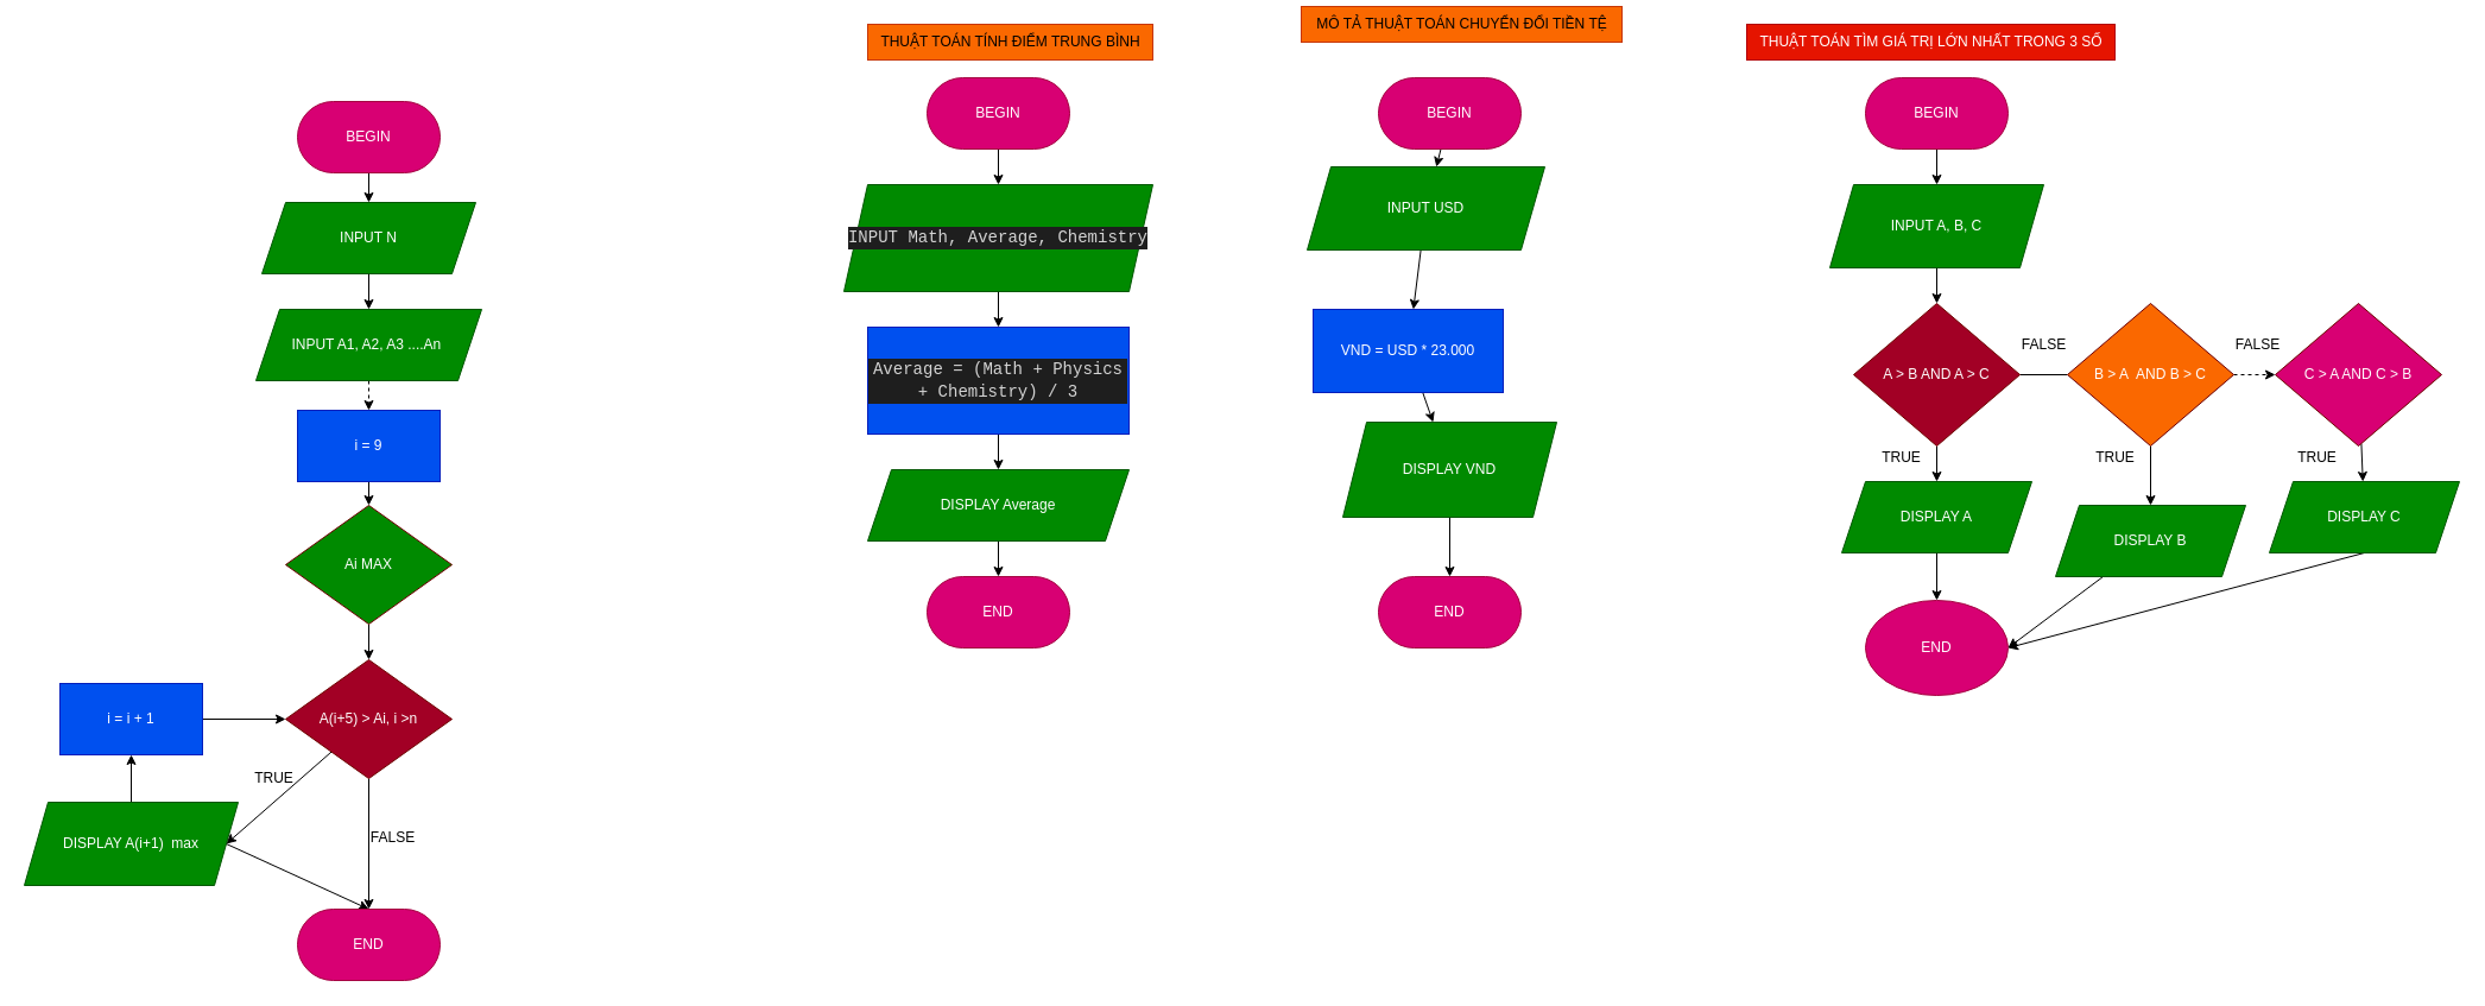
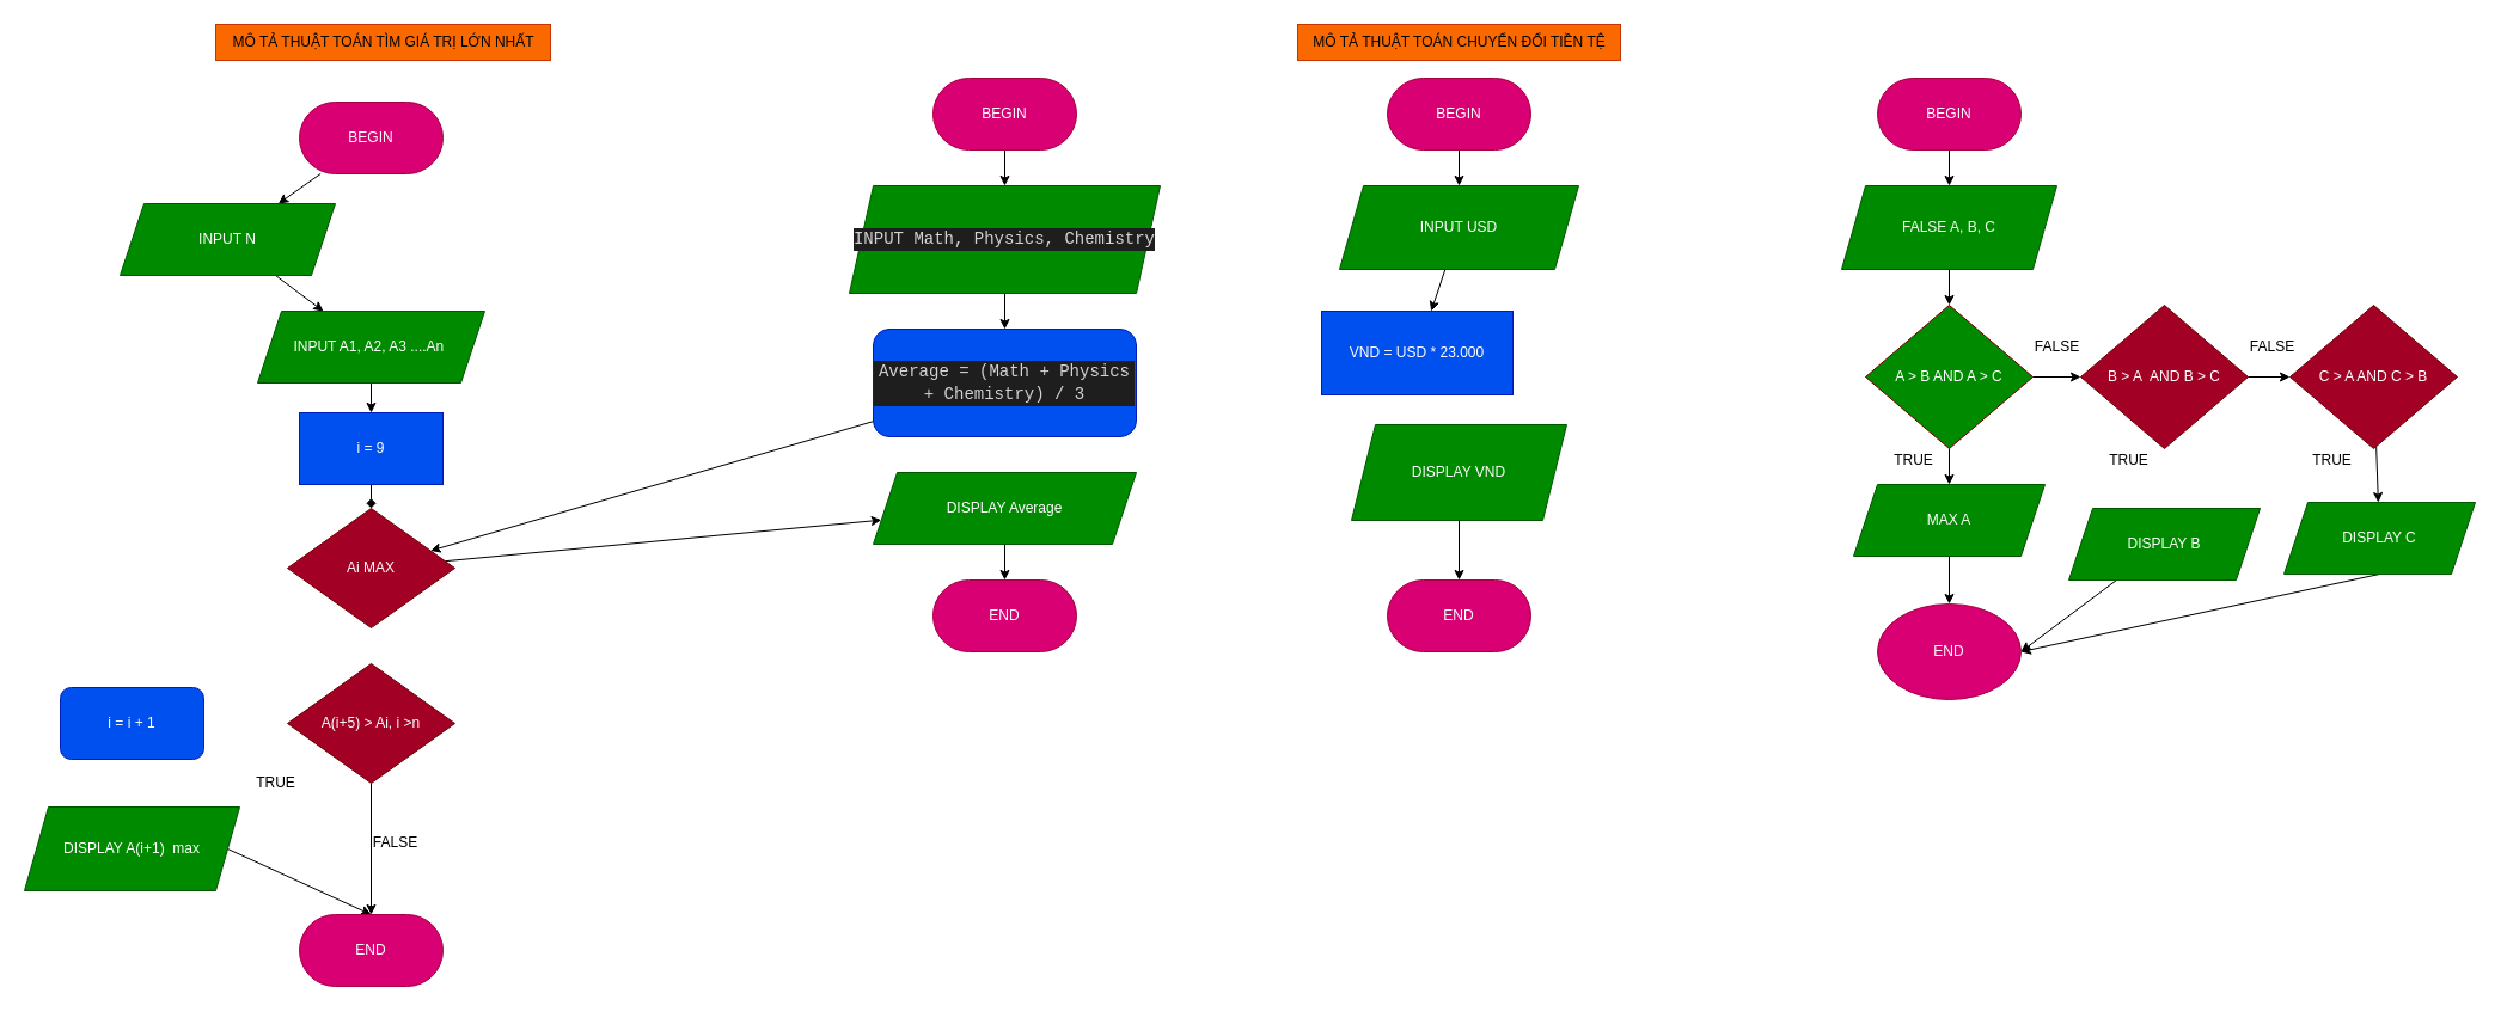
- <mxCell id="14" value="MÔ TẢ THUẬT TOÁN CHUYỂN ĐỔI TIỀN TỆ" style="text;html=1;align=center;verticalAlign=middle;resizable=0;points=[];autosize=1;strokeColor=#C73500;fillColor=#fa6800;fontColor=#000000;" vertex="1" parent="1"><mxGeometry x="1095" y="5" width="270" height="30" as="geometry" /></mxCell>
+ <mxCell id="14" value="MÔ TẢ THUẬT TOÁN CHUYỂN ĐỔI TIỀN TỆ" style="text;html=1;align=center;verticalAlign=middle;resizable=0;points=[];autosize=1;strokeColor=#C73500;fillColor=#fa6800;fontColor=#000000;" vertex="1" parent="1"><mxGeometry x="1085" y="20" width="270" height="30" as="geometry" /></mxCell>
+ <mxCell id="47" value="MÔ TẢ THUẬT TOÁN TÌM GIÁ TRỊ LỚN NHẤT" style="text;html=1;align=center;verticalAlign=middle;resizable=0;points=[];autosize=1;strokeColor=#C73500;fillColor=#fa6800;fontColor=#000000;" vertex="1" parent="1"><mxGeometry x="180" y="20" width="280" height="30" as="geometry" /></mxCell>
- <mxCell id="4" value="THUẬT TOÁN TÍNH ĐIỂM TRUNG BÌNH" style="text;html=1;align=center;verticalAlign=middle;resizable=0;points=[];autosize=1;strokeColor=#C73500;fillColor=#fa6800;fontColor=#000000;" vertex="1" parent="1"><mxGeometry x="730" y="20" width="240" height="30" as="geometry" /></mxCell>
- <mxCell id="24" value="THUẬT TOÁN TÌM GIÁ TRỊ LỚN NHẤT TRONG 3 SỐ" style="text;html=1;align=center;verticalAlign=middle;resizable=0;points=[];autosize=1;strokeColor=#B20000;fillColor=#e51400;fontColor=#ffffff;" vertex="1" parent="1"><mxGeometry x="1470" y="20" width="310" height="30" as="geometry" /></mxCell>
- <mxCell id="18" value="INPUT USD" style="shape=parallelogram;perimeter=parallelogramPerimeter;whiteSpace=wrap;html=1;fixedSize=1;fillColor=#008a00;fontColor=#ffffff;strokeColor=#005700;" vertex="1" parent="1"><mxGeometry x="1100" y="140" width="200" height="70" as="geometry" /></mxCell>
+ <mxCell id="18" value="INPUT USD" style="shape=parallelogram;perimeter=parallelogramPerimeter;whiteSpace=wrap;html=1;fixedSize=1;fillColor=#008a00;fontColor=#ffffff;strokeColor=#005700;" vertex="1" parent="1"><mxGeometry x="1120" y="155" width="200" height="70" as="geometry" /></mxCell>
- <mxCell id="26" value="INPUT A, B, C" style="shape=parallelogram;perimeter=parallelogramPerimeter;whiteSpace=wrap;html=1;fixedSize=1;fillColor=#008a00;fontColor=#ffffff;strokeColor=#005700;" vertex="1" parent="1"><mxGeometry x="1540" y="155" width="180" height="70" as="geometry" /></mxCell>
+ <mxCell id="26" value="FALSE A, B, C" style="shape=parallelogram;perimeter=parallelogramPerimeter;whiteSpace=wrap;html=1;fixedSize=1;fillColor=#008a00;fontColor=#ffffff;strokeColor=#005700;" vertex="1" parent="1"><mxGeometry x="1540" y="155" width="180" height="70" as="geometry" /></mxCell>
- <mxCell id="51" value="INPUT N" style="shape=parallelogram;perimeter=parallelogramPerimeter;whiteSpace=wrap;html=1;fixedSize=1;fillColor=#008a00;fontColor=#ffffff;strokeColor=#005700;" vertex="1" parent="1"><mxGeometry x="220" y="170" width="180" height="60" as="geometry" /></mxCell>
+ <mxCell id="51" value="INPUT N" style="shape=parallelogram;perimeter=parallelogramPerimeter;whiteSpace=wrap;html=1;fixedSize=1;fillColor=#008a00;fontColor=#ffffff;strokeColor=#005700;" vertex="1" parent="1"><mxGeometry x="100" y="170" width="180" height="60" as="geometry" /></mxCell>
- <mxCell id="8" value="&lt;div style=&quot;color: rgb(212, 212, 212); background-color: rgb(30, 30, 30); font-family: Consolas, &amp;quot;Courier New&amp;quot;, monospace; font-size: 14px; line-height: 19px;&quot;&gt;INPUT Math, Average, Chemistry&lt;/div&gt;" style="shape=parallelogram;perimeter=parallelogramPerimeter;whiteSpace=wrap;html=1;fixedSize=1;fillColor=#008a00;fontColor=#ffffff;strokeColor=#005700;" vertex="1" parent="1"><mxGeometry x="710" y="155" width="260" height="90" as="geometry" /></mxCell>
+ <mxCell id="8" value="&lt;div style=&quot;color: rgb(212, 212, 212); background-color: rgb(30, 30, 30); font-family: Consolas, &amp;quot;Courier New&amp;quot;, monospace; font-size: 14px; line-height: 19px;&quot;&gt;INPUT Math, Physics, Chemistry&lt;/div&gt;" style="shape=parallelogram;perimeter=parallelogramPerimeter;whiteSpace=wrap;html=1;fixedSize=1;fillColor=#008a00;fontColor=#ffffff;strokeColor=#005700;" vertex="1" parent="1"><mxGeometry x="710" y="155" width="260" height="90" as="geometry" /></mxCell>
- <mxCell id="29" value="A &amp;gt; B AND A &amp;gt; C" style="rhombus;whiteSpace=wrap;html=1;fillColor=#a20025;fontColor=#ffffff;strokeColor=#6F0000;" vertex="1" parent="1"><mxGeometry x="1560" y="255" width="140" height="120" as="geometry" /></mxCell>
+ <mxCell id="29" value="A &amp;gt; B AND A &amp;gt; C" style="rhombus;whiteSpace=wrap;html=1;fillColor=#008a00;fontColor=#ffffff;strokeColor=#6F0000;" vertex="1" parent="1"><mxGeometry x="1560" y="255" width="140" height="120" as="geometry" /></mxCell>
- <mxCell id="28" value="" style="edgeStyle=none;html=1;endArrow=none;" edge="1" parent="1" source="29" target="35"><mxGeometry relative="1" as="geometry" /></mxCell>
+ <mxCell id="28" value="" style="edgeStyle=none;html=1;" edge="1" parent="1" source="29" target="35"><mxGeometry relative="1" as="geometry" /></mxCell>
- <mxCell id="35" value="B &amp;gt; A&amp;nbsp; AND B &amp;gt; C" style="rhombus;whiteSpace=wrap;html=1;fillColor=#fa6800;fontColor=#ffffff;strokeColor=#6F0000;" vertex="1" parent="1"><mxGeometry x="1740" y="255" width="140" height="120" as="geometry" /></mxCell>
+ <mxCell id="35" value="B &amp;gt; A&amp;nbsp; AND B &amp;gt; C" style="rhombus;whiteSpace=wrap;html=1;fillColor=#a20025;fontColor=#ffffff;strokeColor=#6F0000;" vertex="1" parent="1"><mxGeometry x="1740" y="255" width="140" height="120" as="geometry" /></mxCell>
- <mxCell id="33" value="" style="edgeStyle=none;html=1;dashed=1;" edge="1" parent="1" source="35" target="38"><mxGeometry relative="1" as="geometry" /></mxCell>
+ <mxCell id="33" value="" style="edgeStyle=none;html=1;" edge="1" parent="1" source="35" target="38"><mxGeometry relative="1" as="geometry" /></mxCell>
- <mxCell id="38" value="C &amp;gt; A AND C &amp;gt; B" style="rhombus;whiteSpace=wrap;html=1;fillColor=#d80073;fontColor=#ffffff;strokeColor=#6F0000;" vertex="1" parent="1"><mxGeometry x="1915" y="255" width="140" height="120" as="geometry" /></mxCell>
+ <mxCell id="38" value="C &amp;gt; A AND C &amp;gt; B" style="rhombus;whiteSpace=wrap;html=1;fillColor=#a20025;fontColor=#ffffff;strokeColor=#6F0000;" vertex="1" parent="1"><mxGeometry x="1915" y="255" width="140" height="120" as="geometry" /></mxCell>
- <mxCell id="10" value="&lt;div style=&quot;color: rgb(212, 212, 212); background-color: rgb(30, 30, 30); font-family: Consolas, &amp;quot;Courier New&amp;quot;, monospace; font-size: 14px; line-height: 19px;&quot;&gt;Average = (Math + Physics + Chemistry) / 3&lt;/div&gt;" style="rounded=0;whiteSpace=wrap;html=1;fillColor=#0050ef;fontColor=#ffffff;strokeColor=#001DBC;" vertex="1" parent="1"><mxGeometry x="730" y="275" width="220" height="90" as="geometry" /></mxCell>
+ <mxCell id="10" value="&lt;div style=&quot;color: rgb(212, 212, 212); background-color: rgb(30, 30, 30); font-family: Consolas, &amp;quot;Courier New&amp;quot;, monospace; font-size: 14px; line-height: 19px;&quot;&gt;Average = (Math + Physics + Chemistry) / 3&lt;/div&gt;" style="whiteSpace=wrap;html=1;fillColor=#0050ef;fontColor=#ffffff;strokeColor=#001DBC;rounded=1;" vertex="1" parent="1"><mxGeometry x="730" y="275" width="220" height="90" as="geometry" /></mxCell>
- <mxCell id="52" value="" style="edgeStyle=none;html=1;dashed=1;" edge="1" parent="1" source="53" target="55"><mxGeometry relative="1" as="geometry" /></mxCell>
+ <mxCell id="52" value="" style="edgeStyle=none;html=1;" edge="1" parent="1" source="53" target="55"><mxGeometry relative="1" as="geometry" /></mxCell>
- <mxCell id="19" value="" style="edgeStyle=none;html=1;" edge="1" parent="1" source="20" target="22"><mxGeometry relative="1" as="geometry" /></mxCell>
- <mxCell id="9" value="" style="edgeStyle=none;html=1;" edge="1" parent="1" source="10" target="12"><mxGeometry relative="1" as="geometry" /></mxCell>
+ <mxCell id="9" value="" style="edgeStyle=none;html=1;" edge="1" parent="1" source="10" target="57"><mxGeometry relative="1" as="geometry" /></mxCell>
- <mxCell id="34" value="" style="edgeStyle=none;html=1;" edge="1" parent="1" source="35" target="41"><mxGeometry relative="1" as="geometry" /></mxCell>
- <mxCell id="54" value="" style="edgeStyle=none;html=1;" edge="1" parent="1" source="55" target="57"><mxGeometry relative="1" as="geometry" /></mxCell>
+ <mxCell id="54" value="" style="edgeStyle=none;html=1;endArrow=diamond;" edge="1" parent="1" source="55" target="57"><mxGeometry relative="1" as="geometry" /></mxCell>
- <mxCell id="31" value="DISPLAY A" style="shape=parallelogram;perimeter=parallelogramPerimeter;whiteSpace=wrap;html=1;fixedSize=1;fillColor=#008a00;fontColor=#ffffff;strokeColor=#005700;" vertex="1" parent="1"><mxGeometry x="1550" y="405" width="160" height="60" as="geometry" /></mxCell>
+ <mxCell id="31" value="MAX A" style="shape=parallelogram;perimeter=parallelogramPerimeter;whiteSpace=wrap;html=1;fixedSize=1;fillColor=#008a00;fontColor=#ffffff;strokeColor=#005700;" vertex="1" parent="1"><mxGeometry x="1550" y="405" width="160" height="60" as="geometry" /></mxCell>
- <mxCell id="43" value="DISPLAY C" style="shape=parallelogram;perimeter=parallelogramPerimeter;whiteSpace=wrap;html=1;fixedSize=1;fillColor=#008a00;fontColor=#ffffff;strokeColor=#005700;" vertex="1" parent="1"><mxGeometry x="1910" y="405" width="160" height="60" as="geometry" /></mxCell>
+ <mxCell id="43" value="DISPLAY C" style="shape=parallelogram;perimeter=parallelogramPerimeter;whiteSpace=wrap;html=1;fixedSize=1;fillColor=#008a00;fontColor=#ffffff;strokeColor=#005700;" vertex="1" parent="1"><mxGeometry x="1910" y="420" width="160" height="60" as="geometry" /></mxCell>
- <mxCell id="57" value="Ai MAX" style="rhombus;whiteSpace=wrap;html=1;fillColor=#008a00;fontColor=#ffffff;strokeColor=#6F0000;" vertex="1" parent="1"><mxGeometry x="240" y="425" width="140" height="100" as="geometry" /></mxCell>
+ <mxCell id="57" value="Ai MAX" style="rhombus;whiteSpace=wrap;html=1;fillColor=#a20025;fontColor=#ffffff;strokeColor=#6F0000;" vertex="1" parent="1"><mxGeometry x="240" y="425" width="140" height="100" as="geometry" /></mxCell>
- <mxCell id="56" value="" style="edgeStyle=none;html=1;" edge="1" parent="1" source="57" target="60"><mxGeometry relative="1" as="geometry" /></mxCell>
+ <mxCell id="56" value="" style="edgeStyle=none;html=1;" edge="1" parent="1" source="57" target="12"><mxGeometry relative="1" as="geometry" /></mxCell>
- <mxCell id="66" value="i = i + 1" style="rounded=0;whiteSpace=wrap;html=1;fillColor=#0050ef;fontColor=#ffffff;strokeColor=#001DBC;" vertex="1" parent="1"><mxGeometry x="50" y="575" width="120" height="60" as="geometry" /></mxCell>
+ <mxCell id="66" value="i = i + 1" style="whiteSpace=wrap;html=1;fillColor=#0050ef;fontColor=#ffffff;strokeColor=#001DBC;rounded=1;" vertex="1" parent="1"><mxGeometry x="50" y="575" width="120" height="60" as="geometry" /></mxCell>
- <mxCell id="65" style="edgeStyle=none;html=1;entryX=0;entryY=0.5;entryDx=0;entryDy=0;" edge="1" parent="1" source="66" target="60"><mxGeometry relative="1" as="geometry" /></mxCell>
- <mxCell id="62" style="edgeStyle=none;html=1;entryX=0.5;entryY=1;entryDx=0;entryDy=0;" edge="1" parent="1" source="63" target="66"><mxGeometry relative="1" as="geometry" /></mxCell>
- <mxCell id="59" style="edgeStyle=none;html=1;entryX=1;entryY=0.5;entryDx=0;entryDy=0;" edge="1" parent="1" source="60" target="63"><mxGeometry relative="1" as="geometry" /></mxCell>
